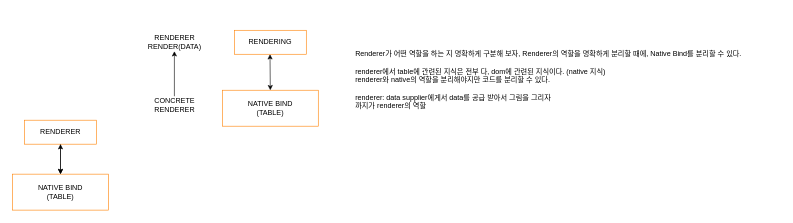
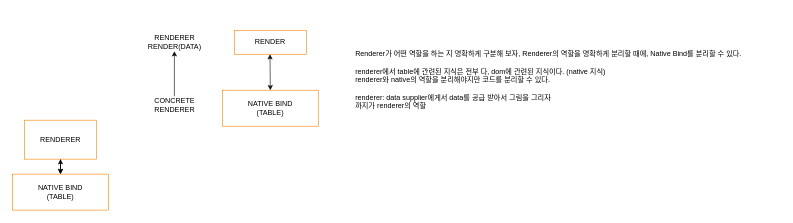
- <mxCell id="6" value="RENDERING" style="rounded=0;whiteSpace=wrap;html=1;strokeColor=#FF8000;fillColor=none;" vertex="1" parent="1"><mxGeometry x="390" y="50" width="120" height="40" as="geometry" /></mxCell>
+ <mxCell id="6" value="RENDER" style="rounded=0;whiteSpace=wrap;html=1;strokeColor=#FF8000;fillColor=none;" vertex="1" parent="1"><mxGeometry x="390" y="50" width="120" height="40" as="geometry" /></mxCell>
- <mxCell id="3" value="RENDERER" style="rounded=0;whiteSpace=wrap;html=1;fillColor=none;strokeColor=#FF8000;" vertex="1" parent="1"><mxGeometry x="40" y="200" width="120" height="40" as="geometry" /></mxCell>
+ <mxCell id="3" value="RENDERER" style="rounded=0;whiteSpace=wrap;html=1;fillColor=none;strokeColor=#FF8000;" vertex="1" parent="1"><mxGeometry x="40" y="200" width="120" height="65" as="geometry" /></mxCell>
